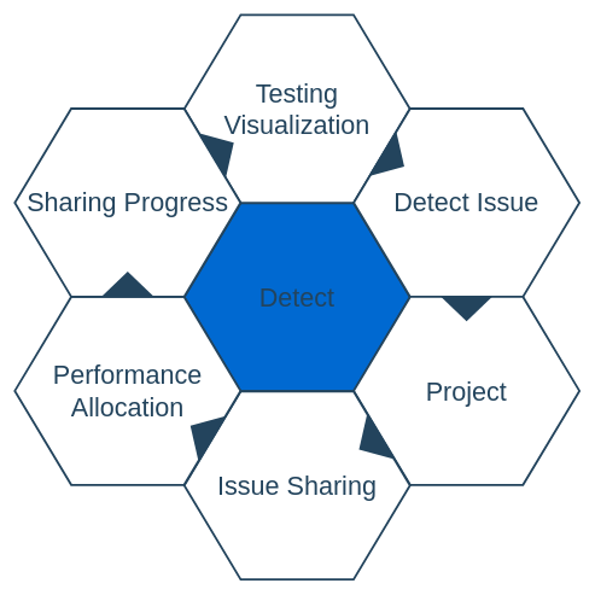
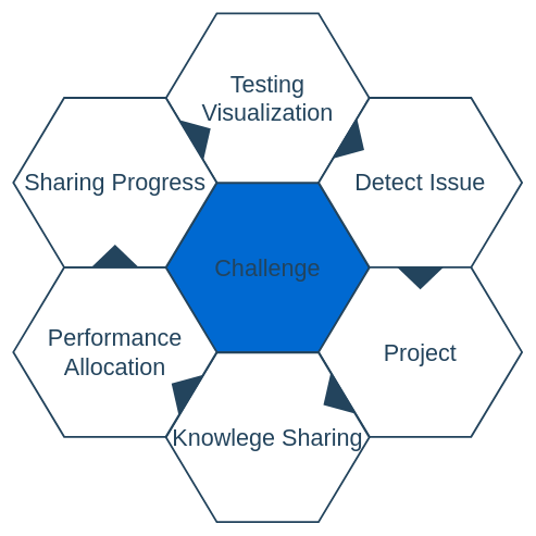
- <mxCell id="2" value="&lt;font style=&quot;font-size: 36px;&quot;&gt;Detect&lt;/font&gt;" style="shape=hexagon;perimeter=hexagonPerimeter2;whiteSpace=wrap;html=1;shadow=0;labelBackgroundColor=none;strokeColor=#23445D;fillColor=#0069D1;gradientColor=none;fontFamily=Helvetica;fontSize=23;fontColor=#23445d;align=center;strokeWidth=3;" parent="1" vertex="1"><mxGeometry x="254.079" y="280.132" width="311.842" height="259.868" as="geometry" /></mxCell>
+ <mxCell id="2" value="&lt;font style=&quot;font-size: 36px;&quot;&gt;Challenge&lt;/font&gt;" style="shape=hexagon;perimeter=hexagonPerimeter2;whiteSpace=wrap;html=1;shadow=0;labelBackgroundColor=none;strokeColor=#23445D;fillColor=#0069D1;gradientColor=none;fontFamily=Helvetica;fontSize=23;fontColor=#23445d;align=center;strokeWidth=3;" parent="1" vertex="1"><mxGeometry x="254.079" y="280.132" width="311.842" height="259.868" as="geometry" /></mxCell>
- <mxCell id="7" value="&lt;span style=&quot;font-size: 36px;&quot;&gt;Issue Sharing&lt;/span&gt;" style="shape=hexagon;perimeter=hexagonPerimeter2;whiteSpace=wrap;html=1;shadow=0;labelBackgroundColor=none;strokeColor=#23445D;fillColor=#FFFFFF;gradientColor=none;fontFamily=Helvetica;fontSize=23;fontColor=#23445d;align=center;strokeWidth=3;" parent="1" vertex="1"><mxGeometry x="254.079" y="540.132" width="311.842" height="259.868" as="geometry" /></mxCell>
+ <mxCell id="7" value="&lt;span style=&quot;font-size: 36px;&quot;&gt;Knowlege Sharing&lt;/span&gt;" style="shape=hexagon;perimeter=hexagonPerimeter2;whiteSpace=wrap;html=1;shadow=0;labelBackgroundColor=none;strokeColor=#23445D;fillColor=#FFFFFF;gradientColor=none;fontFamily=Helvetica;fontSize=23;fontColor=#23445d;align=center;strokeWidth=3;" parent="1" vertex="1"><mxGeometry x="254.079" y="540.132" width="311.842" height="259.868" as="geometry" /></mxCell>
